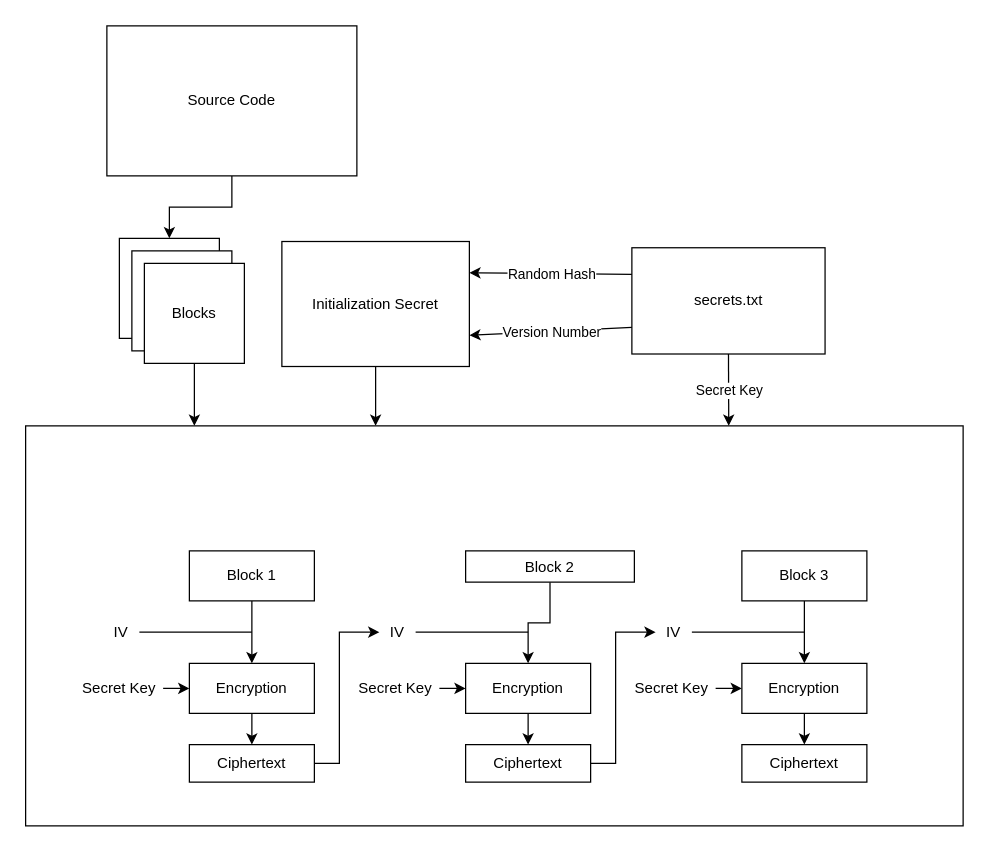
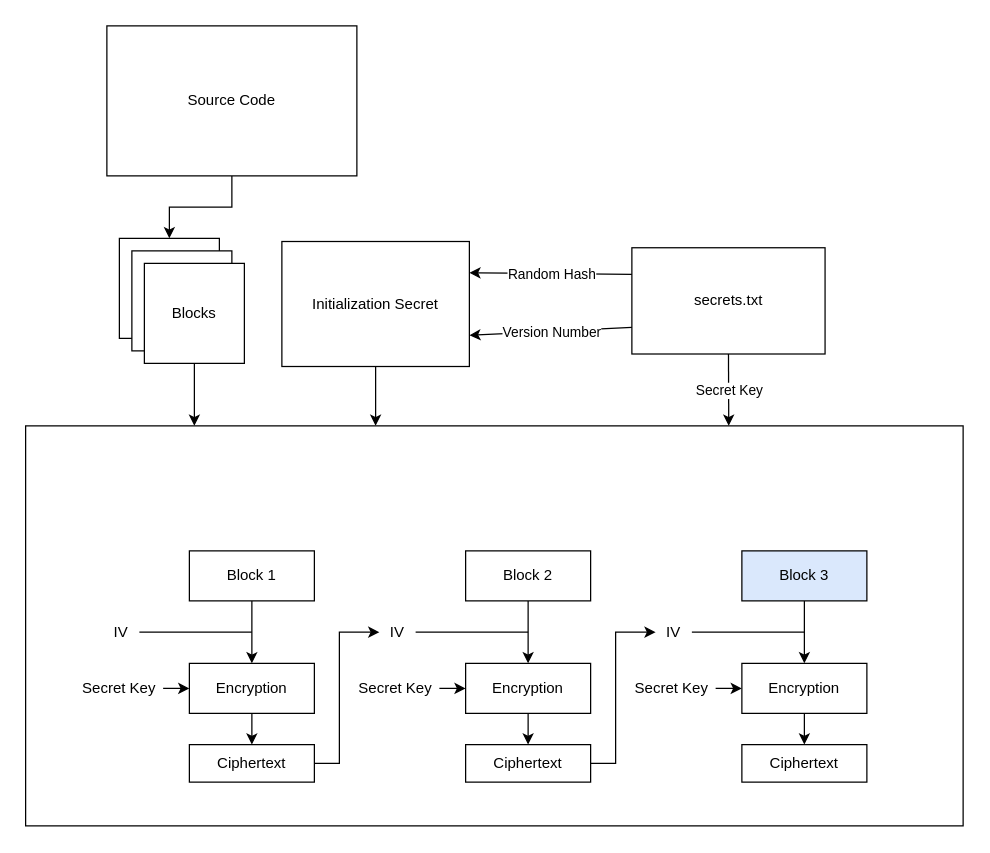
- <mxCell id="33" value="Block 2" style="rounded=0;whiteSpace=wrap;html=1;" vertex="1" parent="1"><mxGeometry x="372" y="440" width="135" height="25" as="geometry" /></mxCell>
+ <mxCell id="33" value="Block 2" style="rounded=0;whiteSpace=wrap;html=1;" vertex="1" parent="1"><mxGeometry x="372" y="440" width="100" height="40" as="geometry" /></mxCell>
- <mxCell id="43" value="Block 3" style="rounded=0;whiteSpace=wrap;html=1;" vertex="1" parent="1"><mxGeometry x="593" y="440" width="100" height="40" as="geometry" /></mxCell>
+ <mxCell id="43" value="Block 3" style="rounded=0;whiteSpace=wrap;html=1;fillColor=#dae8fc;" vertex="1" parent="1"><mxGeometry x="593" y="440" width="100" height="40" as="geometry" /></mxCell>
